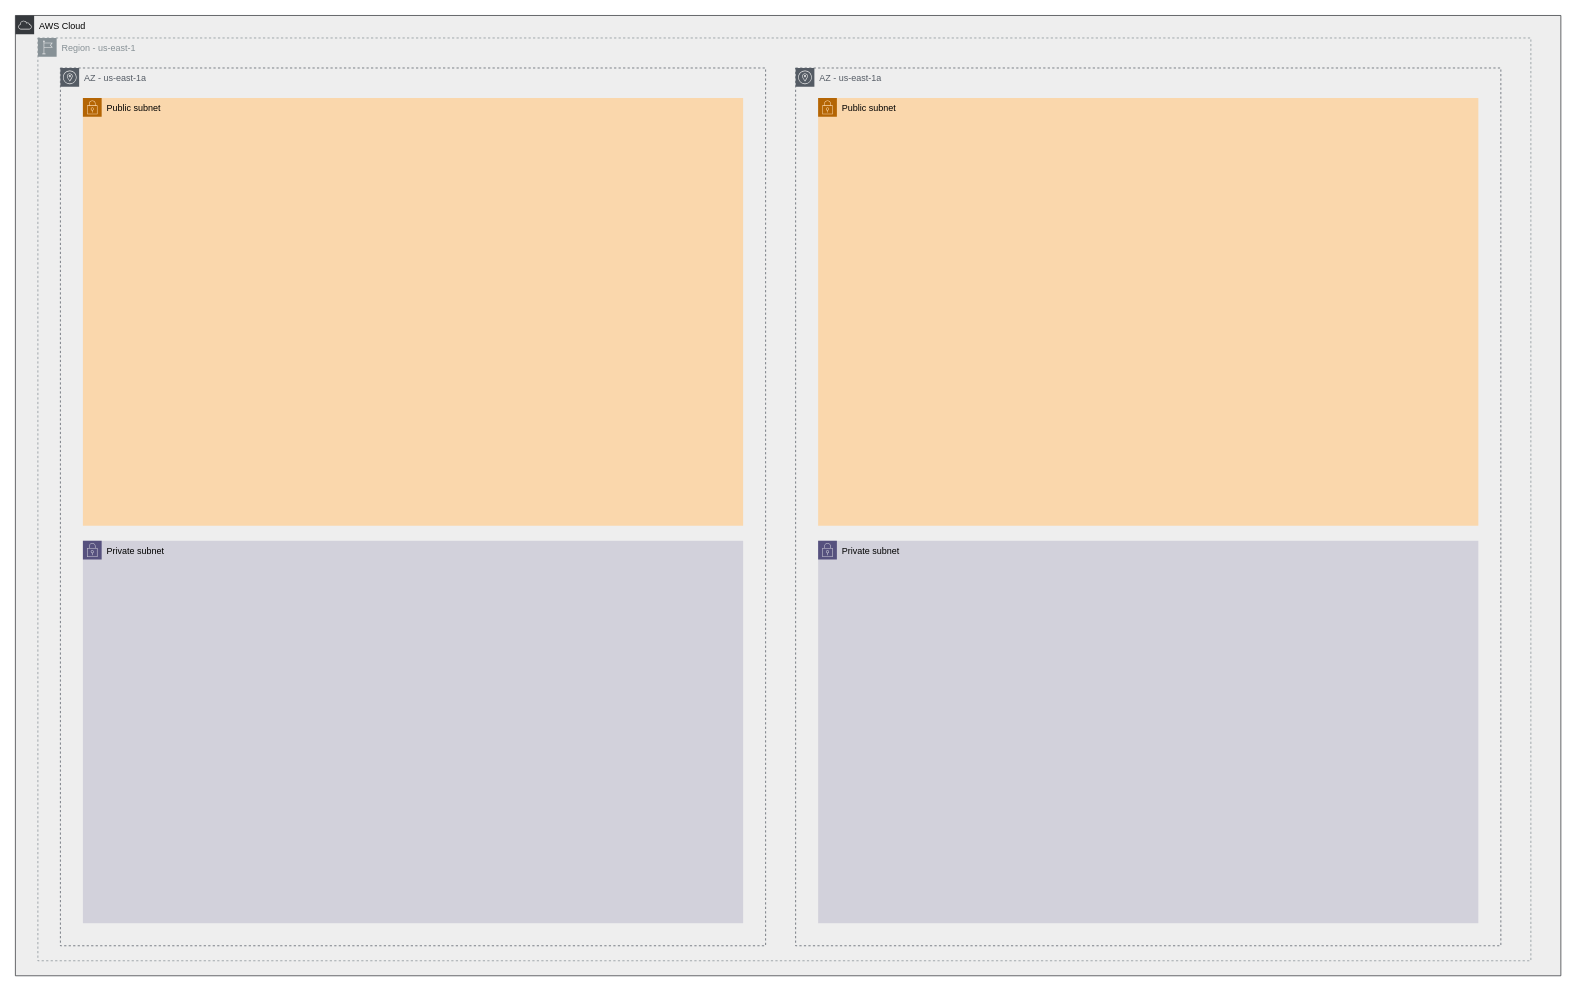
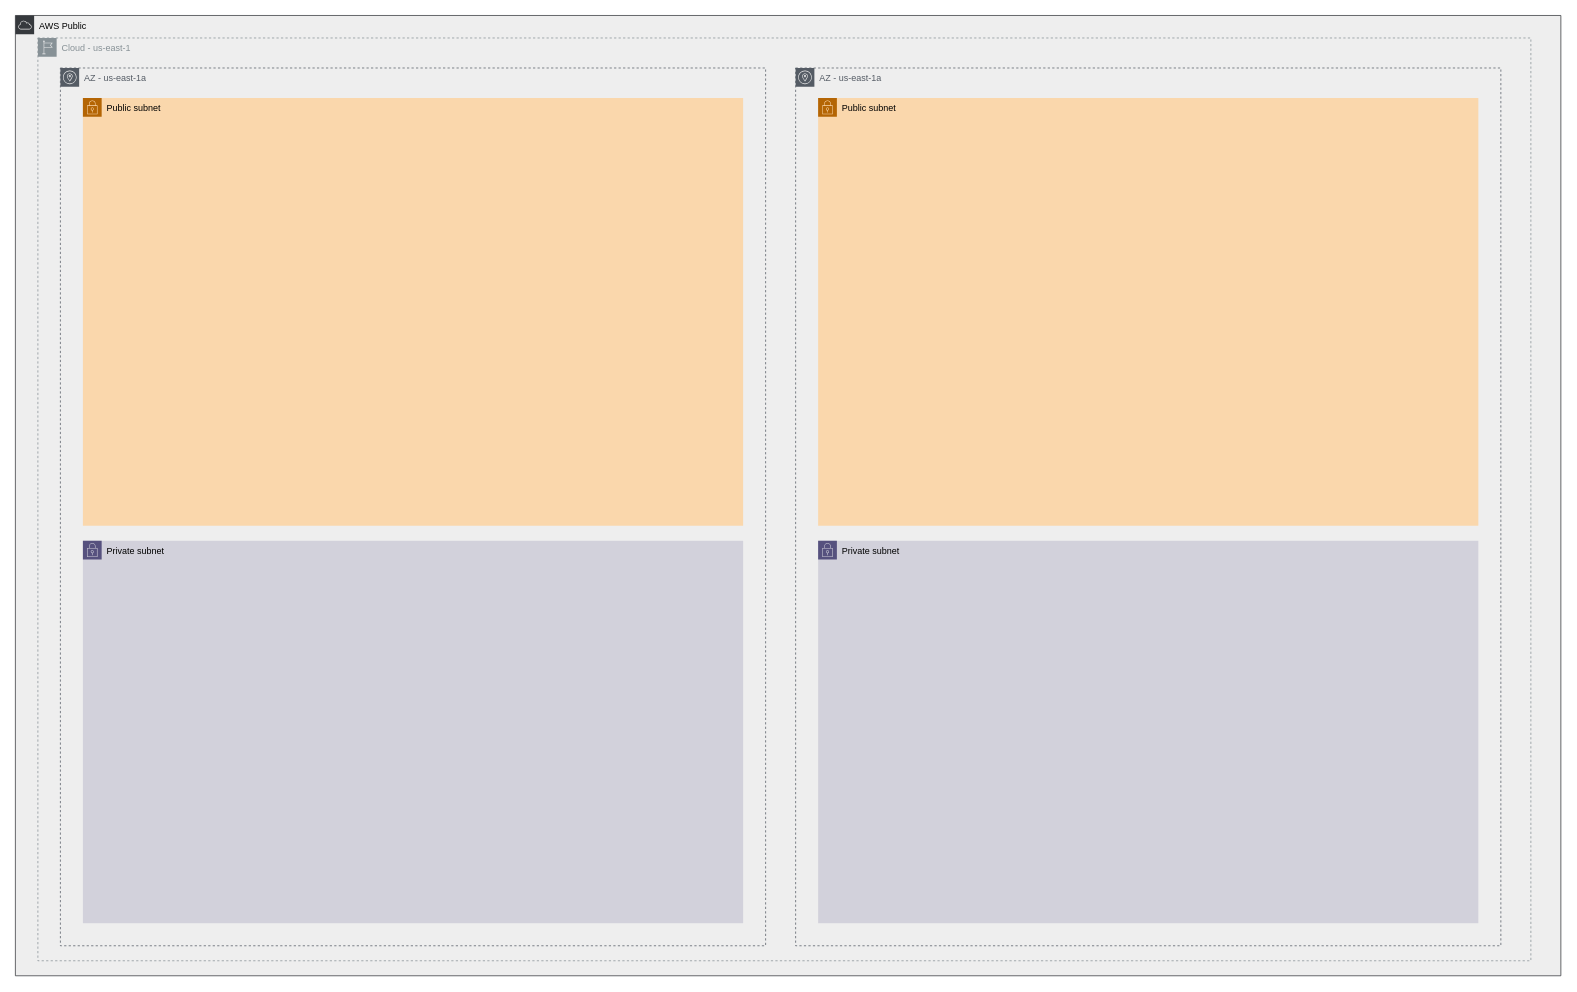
- <mxCell id="2" value="AWS Cloud" style="sketch=0;outlineConnect=0;html=1;whiteSpace=wrap;fontSize=12;fontStyle=0;shape=mxgraph.aws4.group;grIcon=mxgraph.aws4.group_aws_cloud;verticalAlign=top;align=left;spacingLeft=30;dashed=0;fillColor=#eeeeee;strokeColor=#36393d;movable=0;resizable=0;rotatable=0;deletable=0;editable=0;locked=1;connectable=0;" vertex="1" parent="1"><mxGeometry x="20" y="20" width="2060" height="1280" as="geometry" /></mxCell>
+ <mxCell id="2" value="AWS Public" style="sketch=0;outlineConnect=0;html=1;whiteSpace=wrap;fontSize=12;fontStyle=0;shape=mxgraph.aws4.group;grIcon=mxgraph.aws4.group_aws_cloud;verticalAlign=top;align=left;spacingLeft=30;dashed=0;fillColor=#eeeeee;strokeColor=#36393d;movable=0;resizable=0;rotatable=0;deletable=0;editable=0;locked=1;connectable=0;" vertex="1" parent="1"><mxGeometry x="20" y="20" width="2060" height="1280" as="geometry" /></mxCell>
- <mxCell id="3" value="Region - us-east-1" style="sketch=0;outlineConnect=0;gradientColor=none;html=1;whiteSpace=wrap;fontSize=12;fontStyle=0;shape=mxgraph.aws4.group;grIcon=mxgraph.aws4.group_region;strokeColor=#879196;fillColor=none;verticalAlign=top;align=left;spacingLeft=30;fontColor=#879196;dashed=1;movable=0;resizable=0;rotatable=0;deletable=0;editable=0;locked=1;connectable=0;" vertex="1" parent="1"><mxGeometry x="50" y="50" width="1990" height="1230" as="geometry" /></mxCell>
+ <mxCell id="3" value="Cloud - us-east-1" style="sketch=0;outlineConnect=0;gradientColor=none;html=1;whiteSpace=wrap;fontSize=12;fontStyle=0;shape=mxgraph.aws4.group;grIcon=mxgraph.aws4.group_region;strokeColor=#879196;fillColor=none;verticalAlign=top;align=left;spacingLeft=30;fontColor=#879196;dashed=1;movable=0;resizable=0;rotatable=0;deletable=0;editable=0;locked=1;connectable=0;" vertex="1" parent="1"><mxGeometry x="50" y="50" width="1990" height="1230" as="geometry" /></mxCell>
